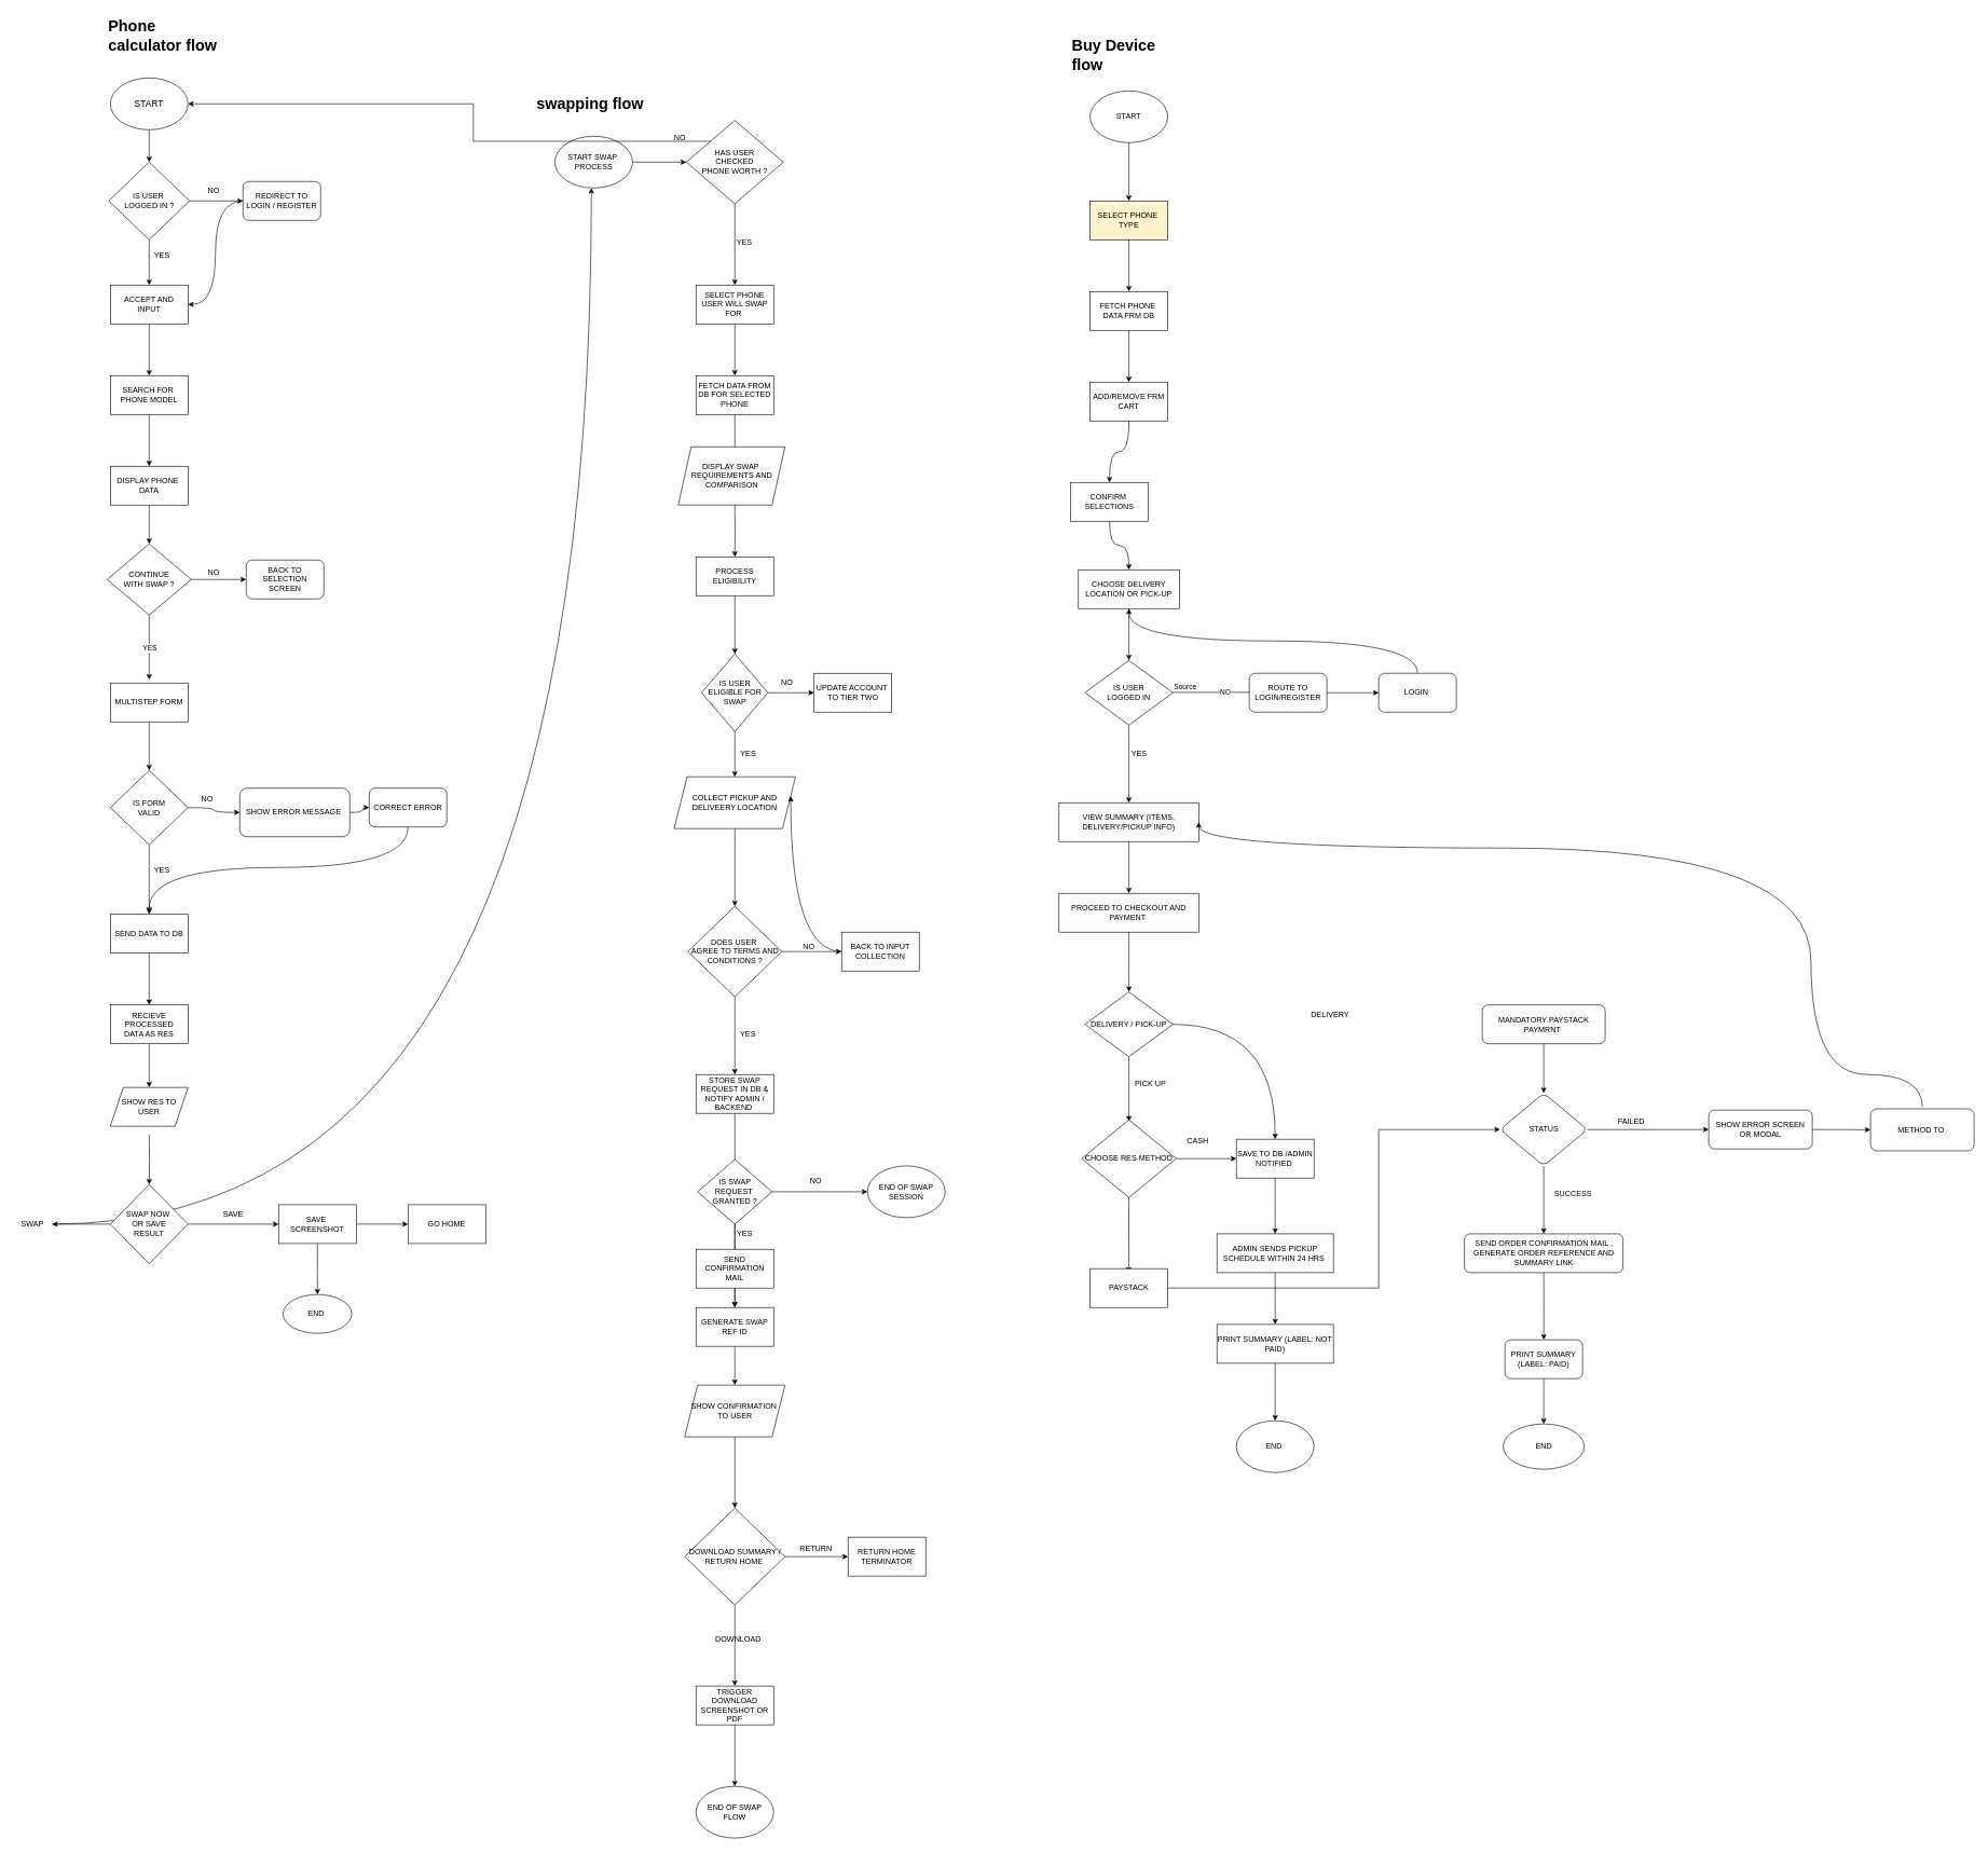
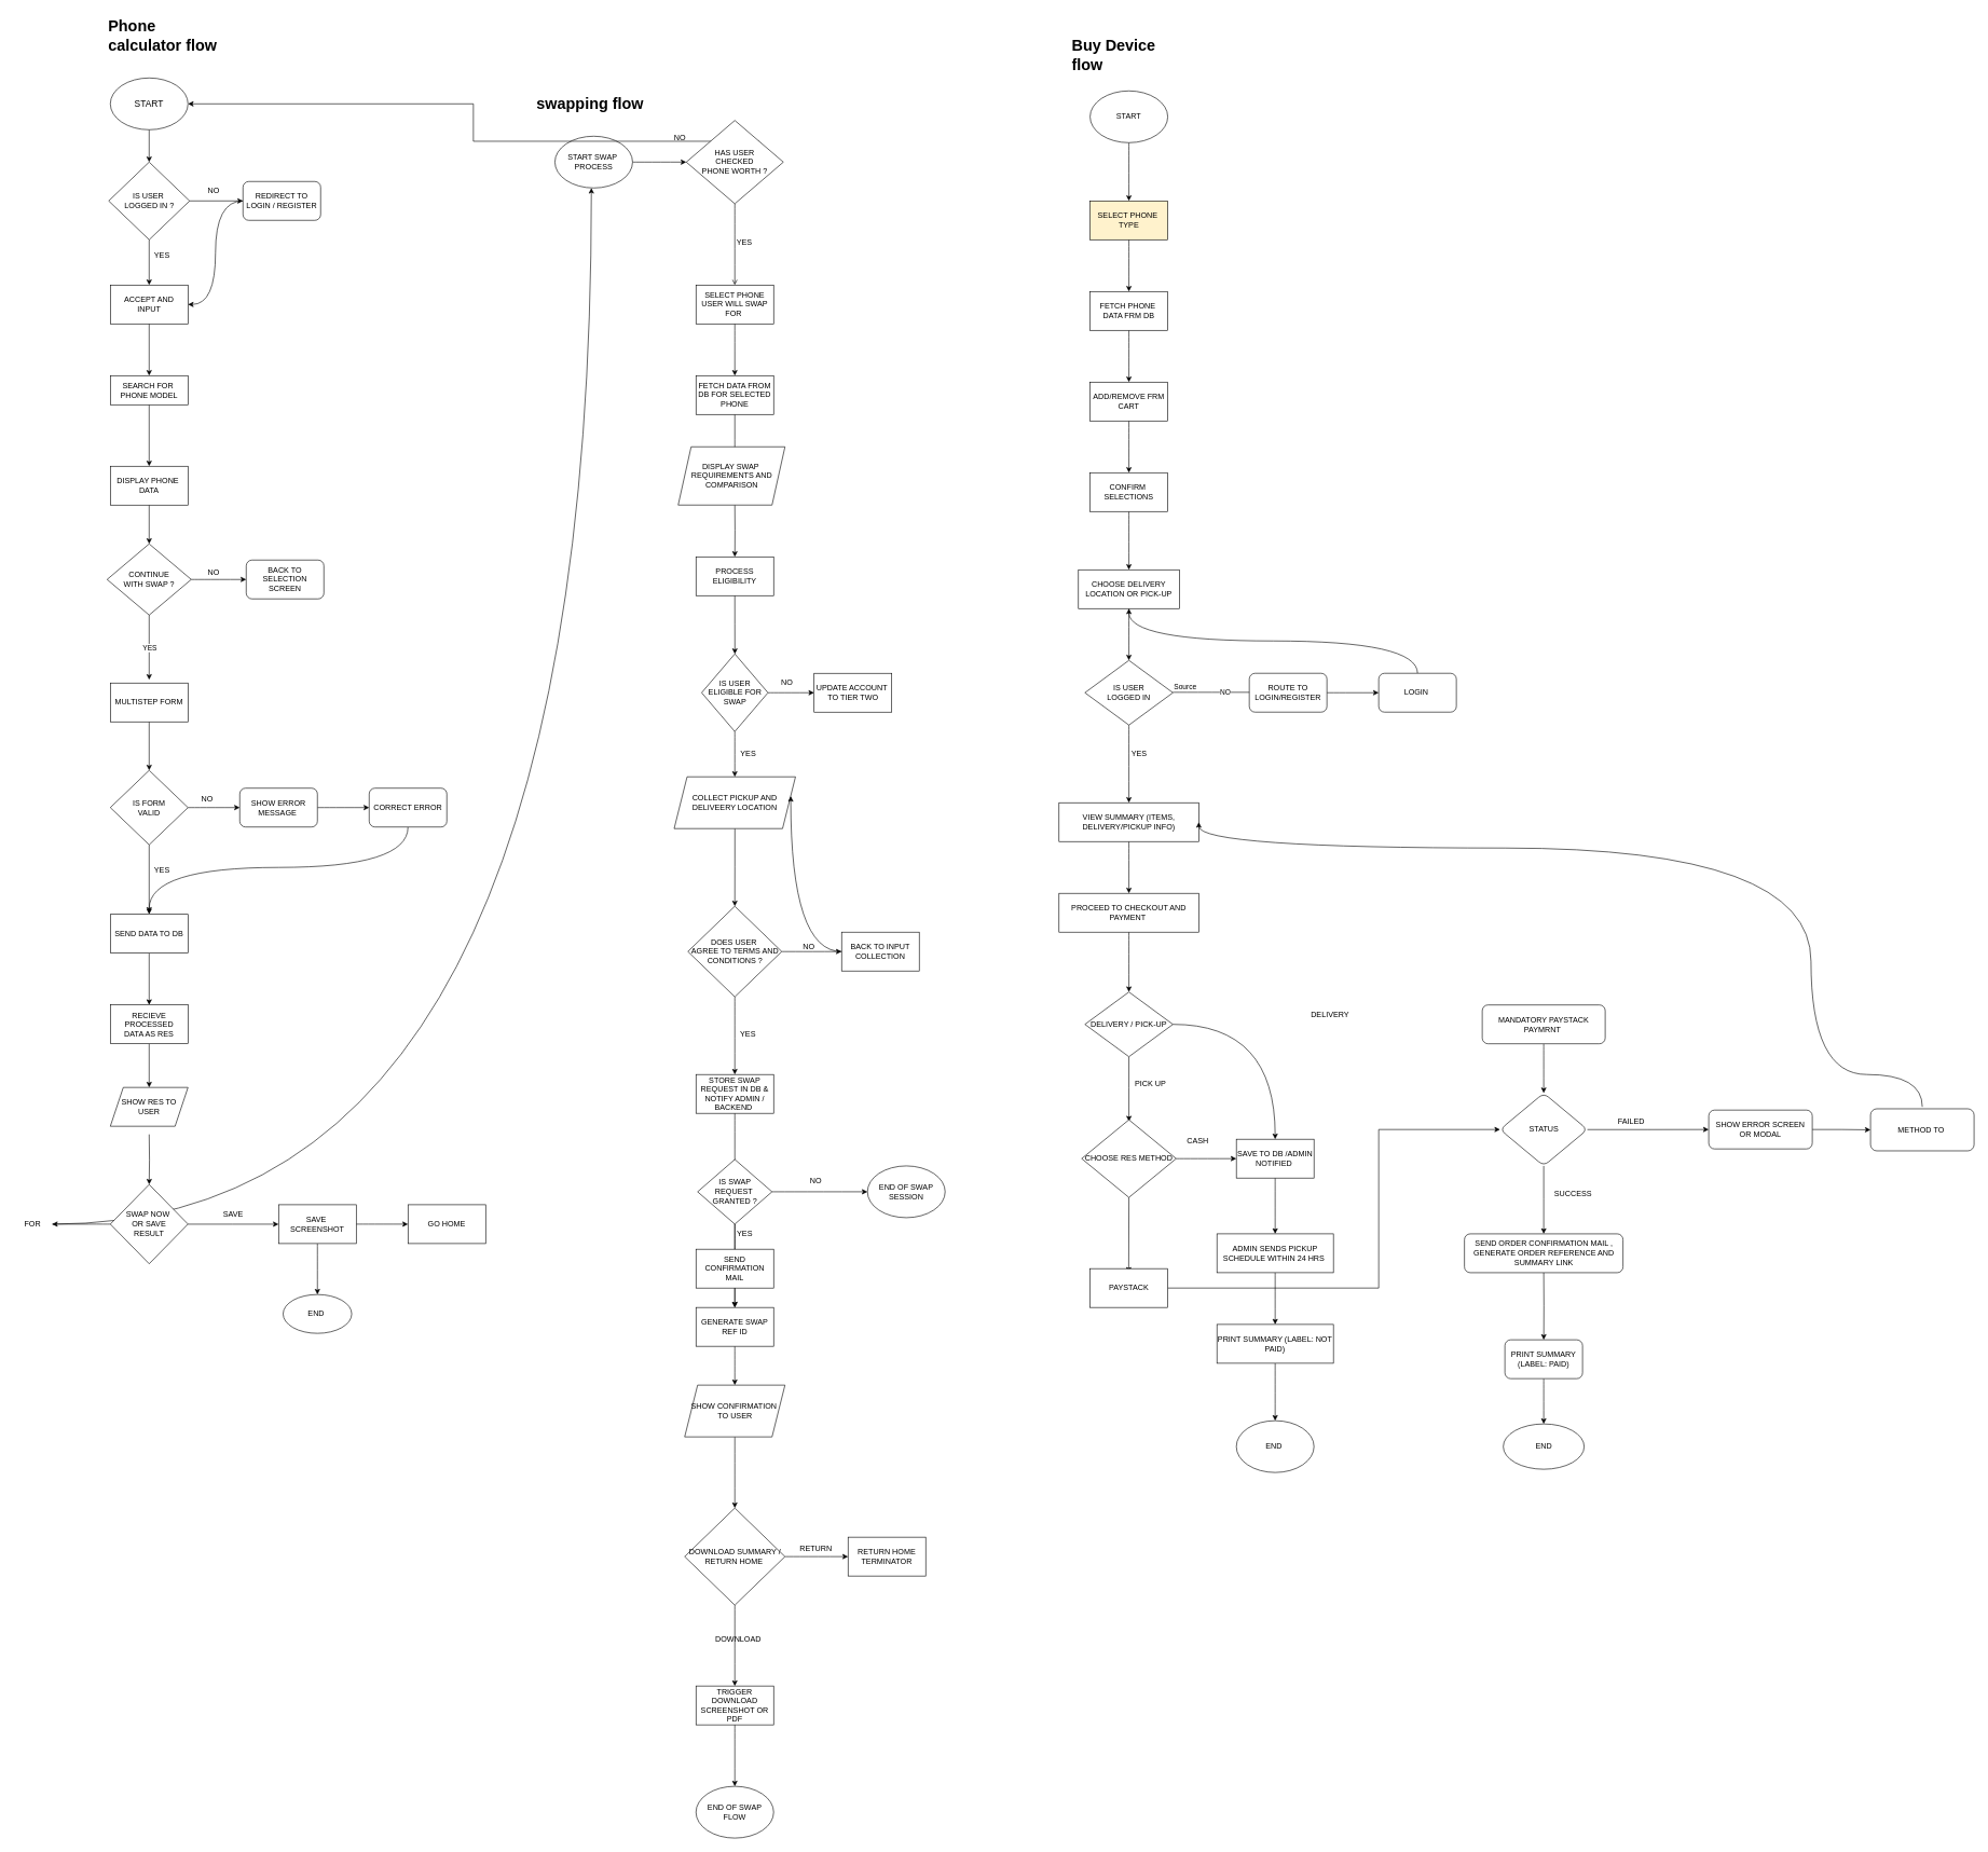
- <mxCell id="52" value="" style="edgeStyle=orthogonalEdgeStyle;curved=1;rounded=0;orthogonalLoop=1;jettySize=auto;html=1;" edge="1" parent="1" source="54" target="56"><mxGeometry relative="1" as="geometry" /></mxCell>
+ <mxCell id="52" value="" style="edgeStyle=orthogonalEdgeStyle;curved=1;rounded=0;orthogonalLoop=1;jettySize=auto;html=1;endArrow=open;" edge="1" parent="1" source="54" target="56"><mxGeometry relative="1" as="geometry" /></mxCell>
- <mxCell id="10" value="SEARCH FOR&amp;nbsp;&lt;div&gt;PHONE MODEL&lt;/div&gt;" style="whiteSpace=wrap;html=1;" vertex="1" parent="1"><mxGeometry x="170" y="580" width="120" height="60" as="geometry" /></mxCell>
+ <mxCell id="10" value="SEARCH FOR&amp;nbsp;&lt;div&gt;PHONE MODEL&lt;/div&gt;" style="whiteSpace=wrap;html=1;" vertex="1" parent="1"><mxGeometry x="170" y="580" width="120" height="45" as="geometry" /></mxCell>
- <mxCell id="114" value="CONFIRM&amp;nbsp;&lt;div&gt;SELECTIONS&lt;/div&gt;" style="whiteSpace=wrap;html=1;" vertex="1" parent="1"><mxGeometry x="1654" y="745" width="120" height="60" as="geometry" /></mxCell>
+ <mxCell id="114" value="CONFIRM&amp;nbsp;&lt;div&gt;SELECTIONS&lt;/div&gt;" style="whiteSpace=wrap;html=1;" vertex="1" parent="1"><mxGeometry x="1684" y="730" width="120" height="60" as="geometry" /></mxCell>
- <mxCell id="38" value="SHOW ERROR MESSAGE&amp;nbsp;" style="rounded=1;whiteSpace=wrap;html=1;" vertex="1" parent="1"><mxGeometry x="370" y="1217.5" width="170" height="75" as="geometry" /></mxCell>
+ <mxCell id="38" value="SHOW ERROR MESSAGE&amp;nbsp;" style="rounded=1;whiteSpace=wrap;html=1;" vertex="1" parent="1"><mxGeometry x="370" y="1217.5" width="120" height="60" as="geometry" /></mxCell>
- <mxCell id="49" value="SWAP" style="text;html=1;align=center;verticalAlign=middle;whiteSpace=wrap;rounded=0;" vertex="1" parent="1"><mxGeometry x="20" y="1876.25" width="60" height="30" as="geometry" /></mxCell>
+ <mxCell id="49" value="FOR" style="text;html=1;align=center;verticalAlign=middle;whiteSpace=wrap;rounded=0;" vertex="1" parent="1"><mxGeometry x="20" y="1876.25" width="60" height="30" as="geometry" /></mxCell>
